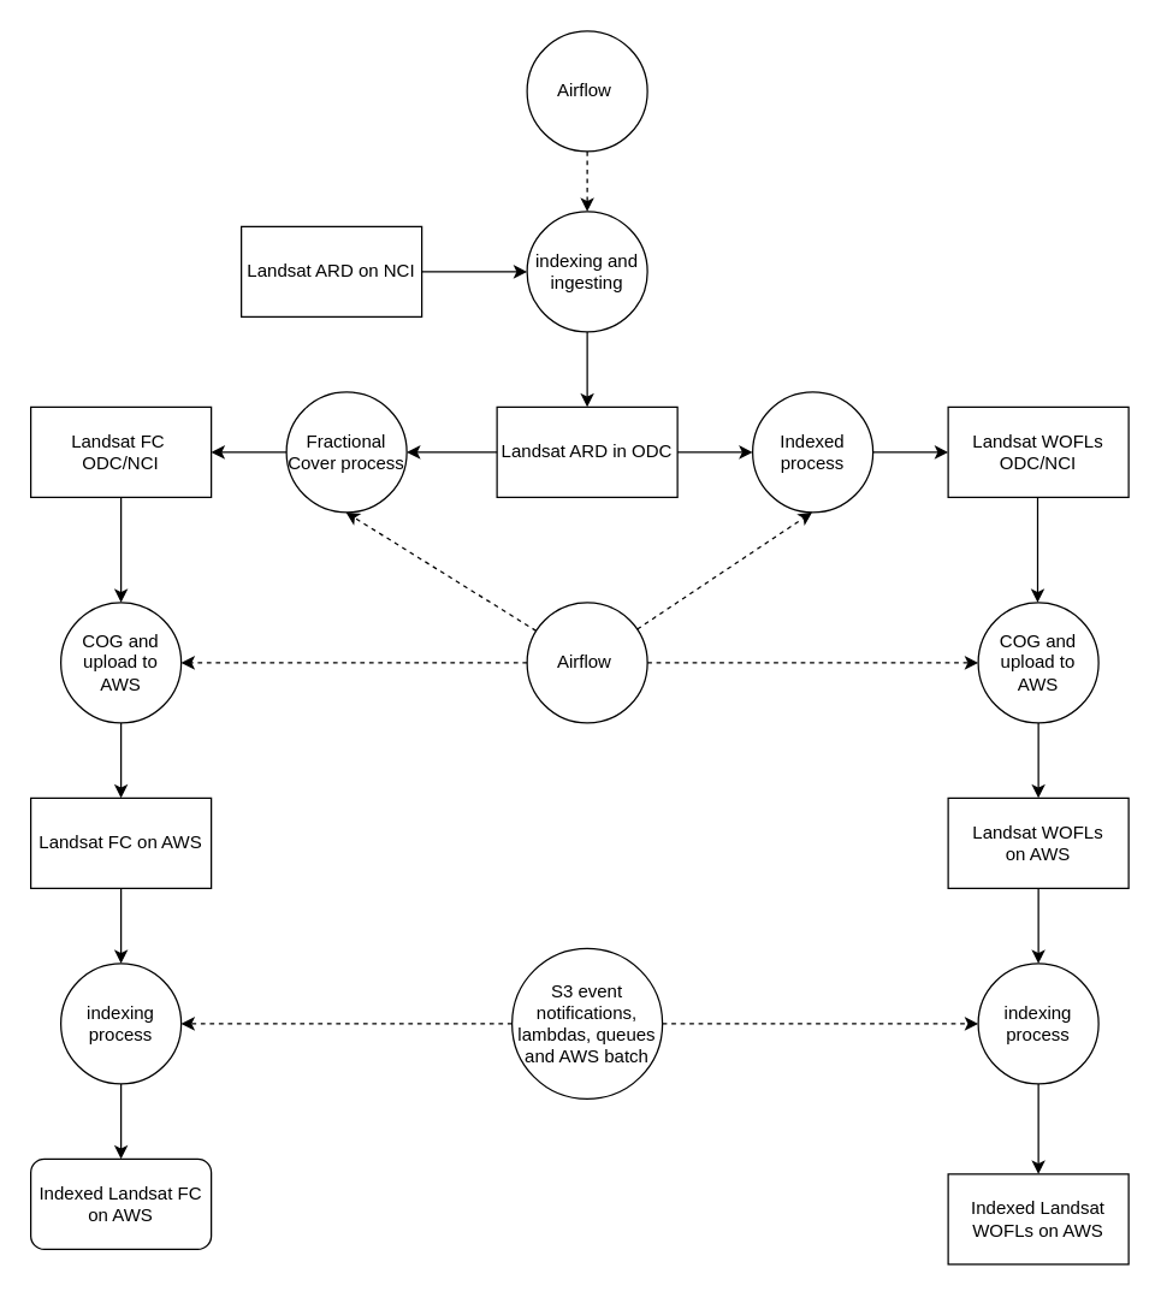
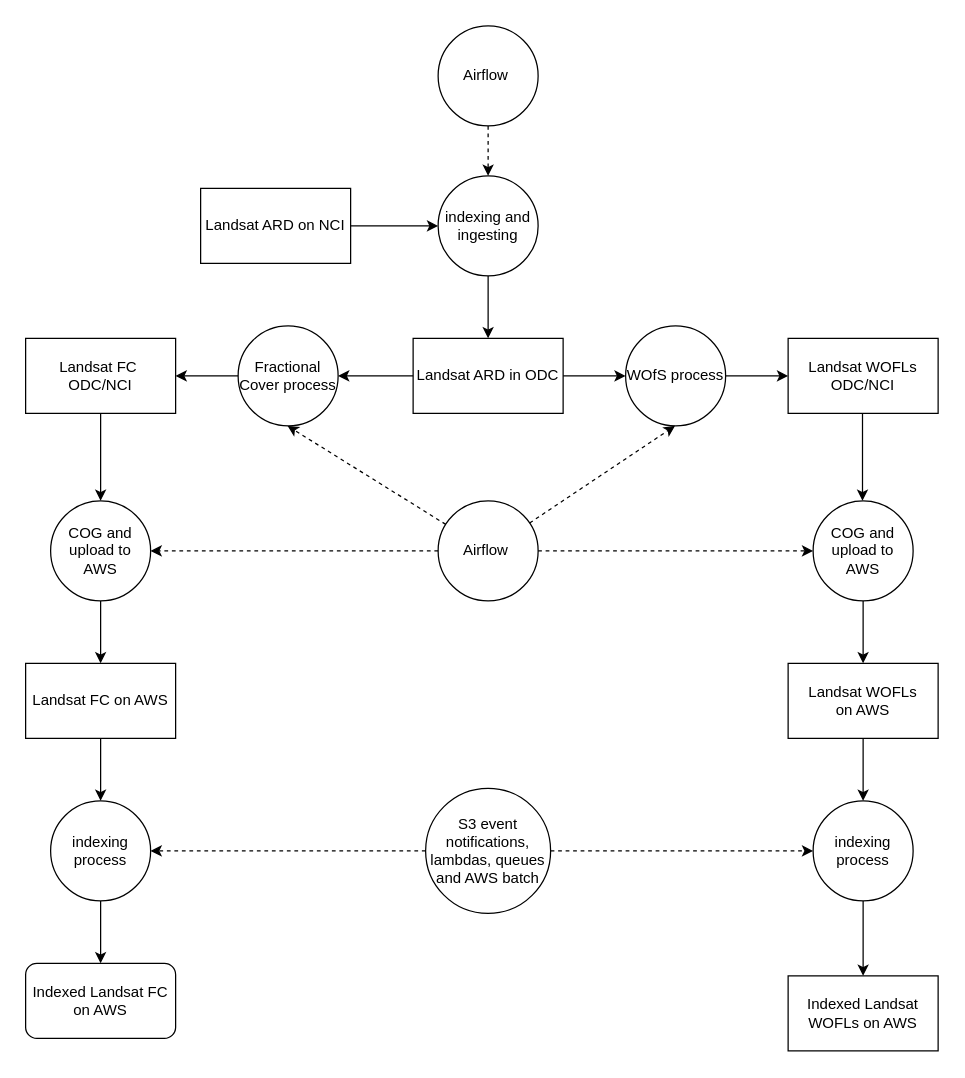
- <mxCell id="8" value="Indexed process" style="ellipse;whiteSpace=wrap;html=1;aspect=fixed;" parent="1" vertex="1"><mxGeometry x="500" y="260" width="80" height="80" as="geometry" /></mxCell>
+ <mxCell id="8" value="WOfS process" style="ellipse;whiteSpace=wrap;html=1;aspect=fixed;" parent="1" vertex="1"><mxGeometry x="500" y="260" width="80" height="80" as="geometry" /></mxCell>
